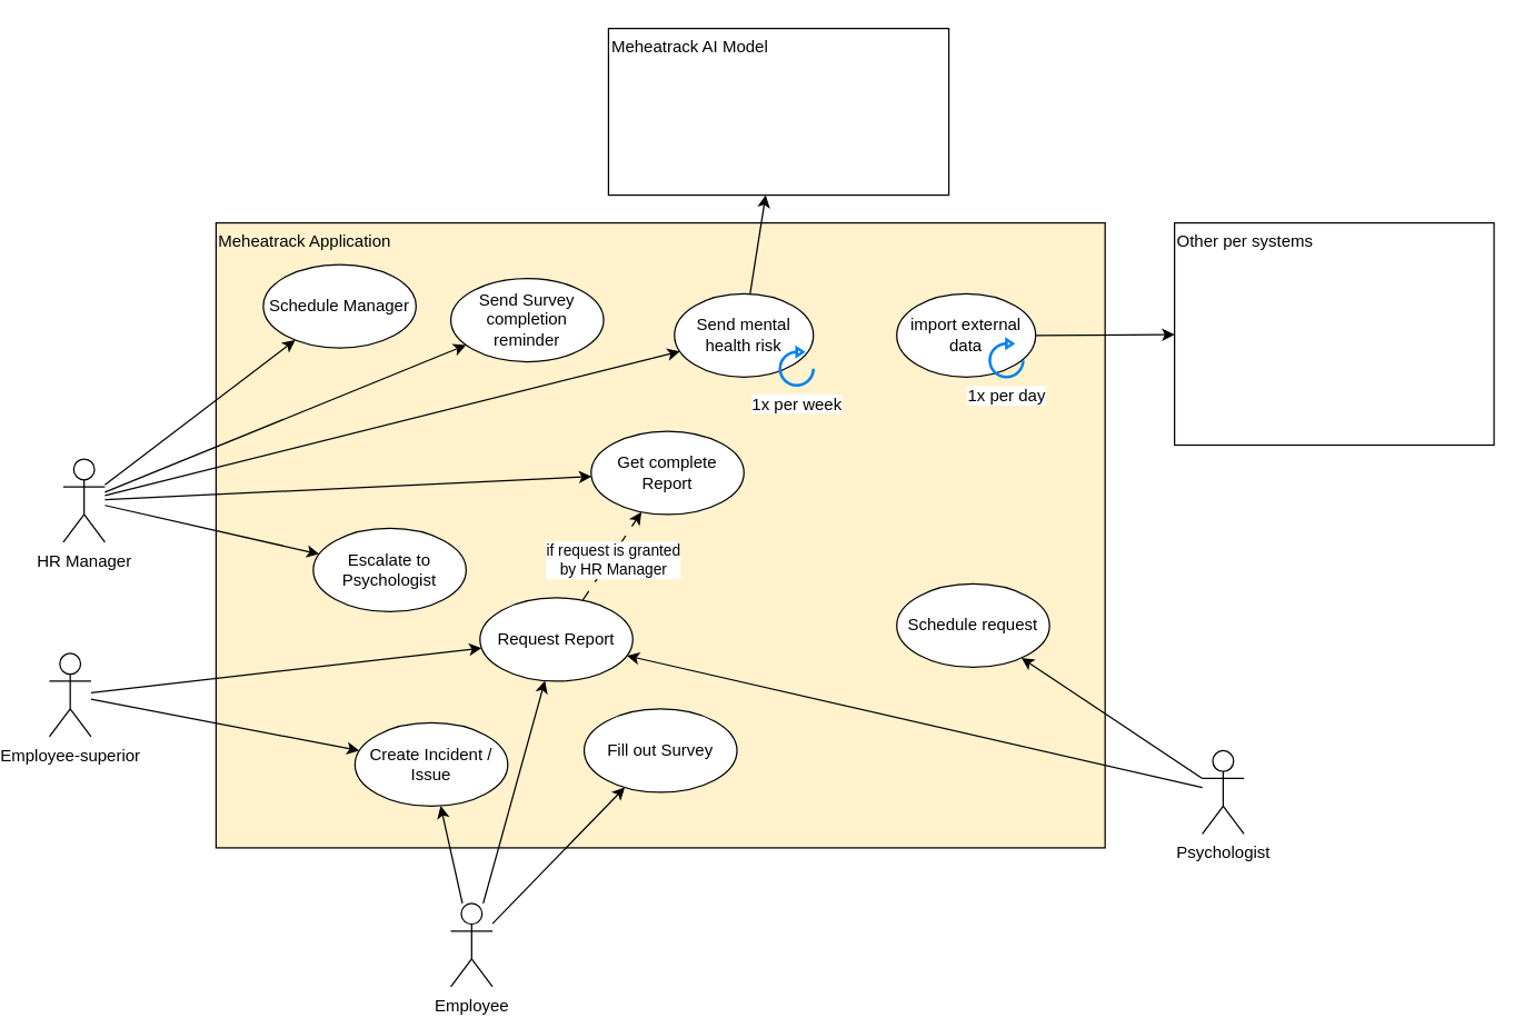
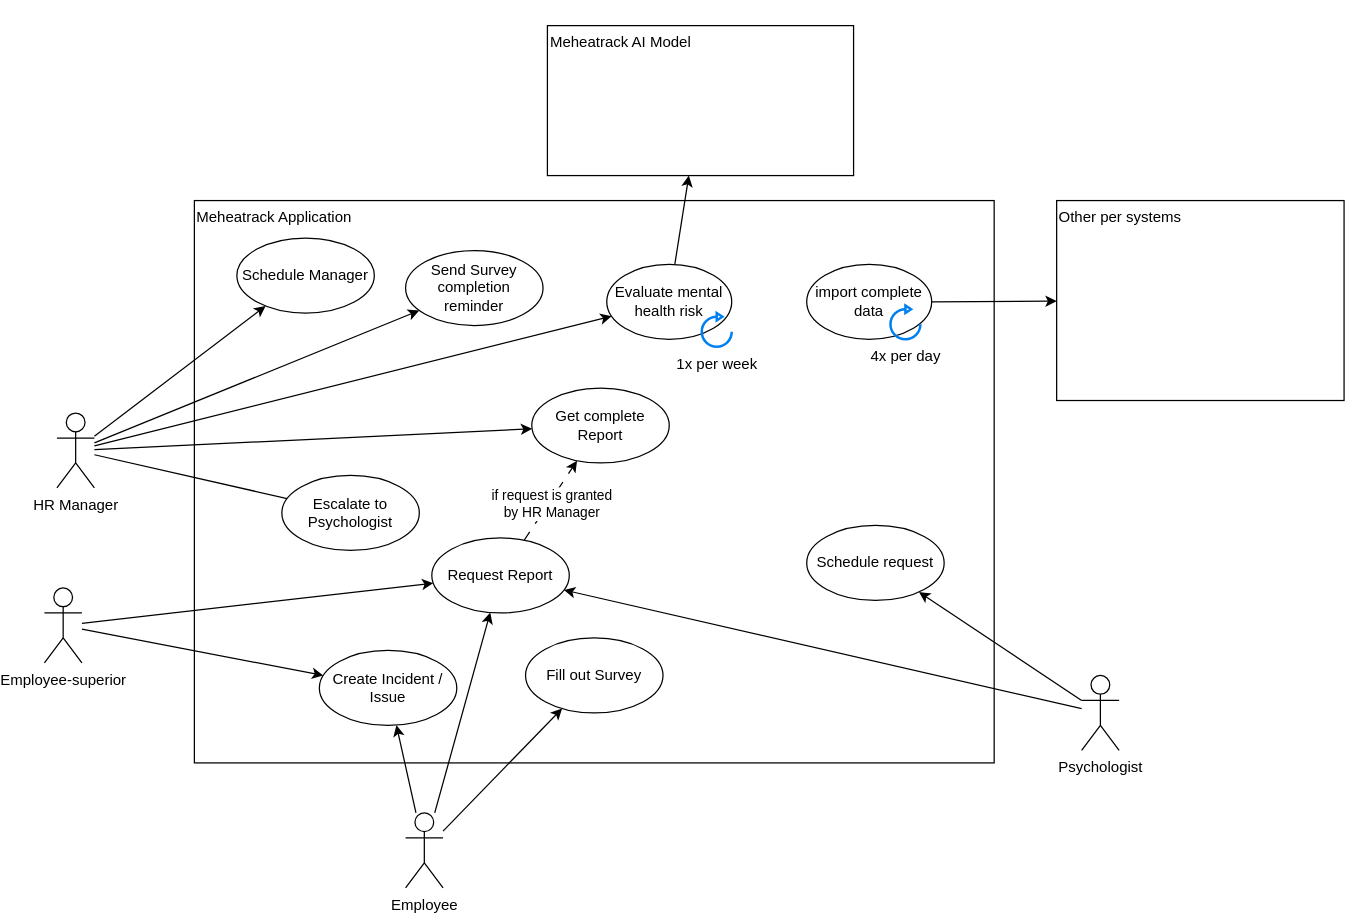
- <mxCell id="35" value="Send mental health risk" style="ellipse;whiteSpace=wrap;html=1;" vertex="1" parent="1"><mxGeometry x="470" y="211" width="100" height="60" as="geometry" /></mxCell>
+ <mxCell id="35" value="Evaluate mental health risk" style="ellipse;whiteSpace=wrap;html=1;" vertex="1" parent="1"><mxGeometry x="470" y="211" width="100" height="60" as="geometry" /></mxCell>
- <mxCell id="31" value="import external data" style="ellipse;whiteSpace=wrap;html=1;" vertex="1" parent="1"><mxGeometry x="630" y="211" width="100" height="60" as="geometry" /></mxCell>
+ <mxCell id="31" value="import complete data" style="ellipse;whiteSpace=wrap;html=1;" vertex="1" parent="1"><mxGeometry x="630" y="211" width="100" height="60" as="geometry" /></mxCell>
- <mxCell id="32" value="1x per day" style="html=1;verticalLabelPosition=bottom;align=center;labelBackgroundColor=#ffffff;verticalAlign=top;strokeWidth=2;strokeColor=#0080F0;shadow=0;dashed=0;shape=mxgraph.ios7.icons.reload;" vertex="1" parent="1"><mxGeometry x="697" y="244" width="24" height="27" as="geometry" /></mxCell>
+ <mxCell id="32" value="4x per day" style="html=1;verticalLabelPosition=bottom;align=center;labelBackgroundColor=#ffffff;verticalAlign=top;strokeWidth=2;strokeColor=#0080F0;shadow=0;dashed=0;shape=mxgraph.ios7.icons.reload;" vertex="1" parent="1"><mxGeometry x="697" y="244" width="24" height="27" as="geometry" /></mxCell>
- <mxCell id="2" value="Meheatrack Application" style="rounded=0;whiteSpace=wrap;html=1;align=left;verticalAlign=top;fillColor=#fff2cc;" vertex="1" parent="1"><mxGeometry x="140" y="160" width="640" height="450" as="geometry" /></mxCell>
+ <mxCell id="2" value="Meheatrack Application" style="rounded=0;whiteSpace=wrap;html=1;align=left;verticalAlign=top;" vertex="1" parent="1"><mxGeometry x="140" y="160" width="640" height="450" as="geometry" /></mxCell>
- <mxCell id="5" style="edgeStyle=none;rounded=0;orthogonalLoop=1;jettySize=auto;html=1;" edge="1" parent="1" source="8" target="24"><mxGeometry relative="1" as="geometry" /></mxCell>
+ <mxCell id="5" style="edgeStyle=none;rounded=0;orthogonalLoop=1;jettySize=auto;html=1;endArrow=none;" edge="1" parent="1" source="8" target="24"><mxGeometry relative="1" as="geometry" /></mxCell>
